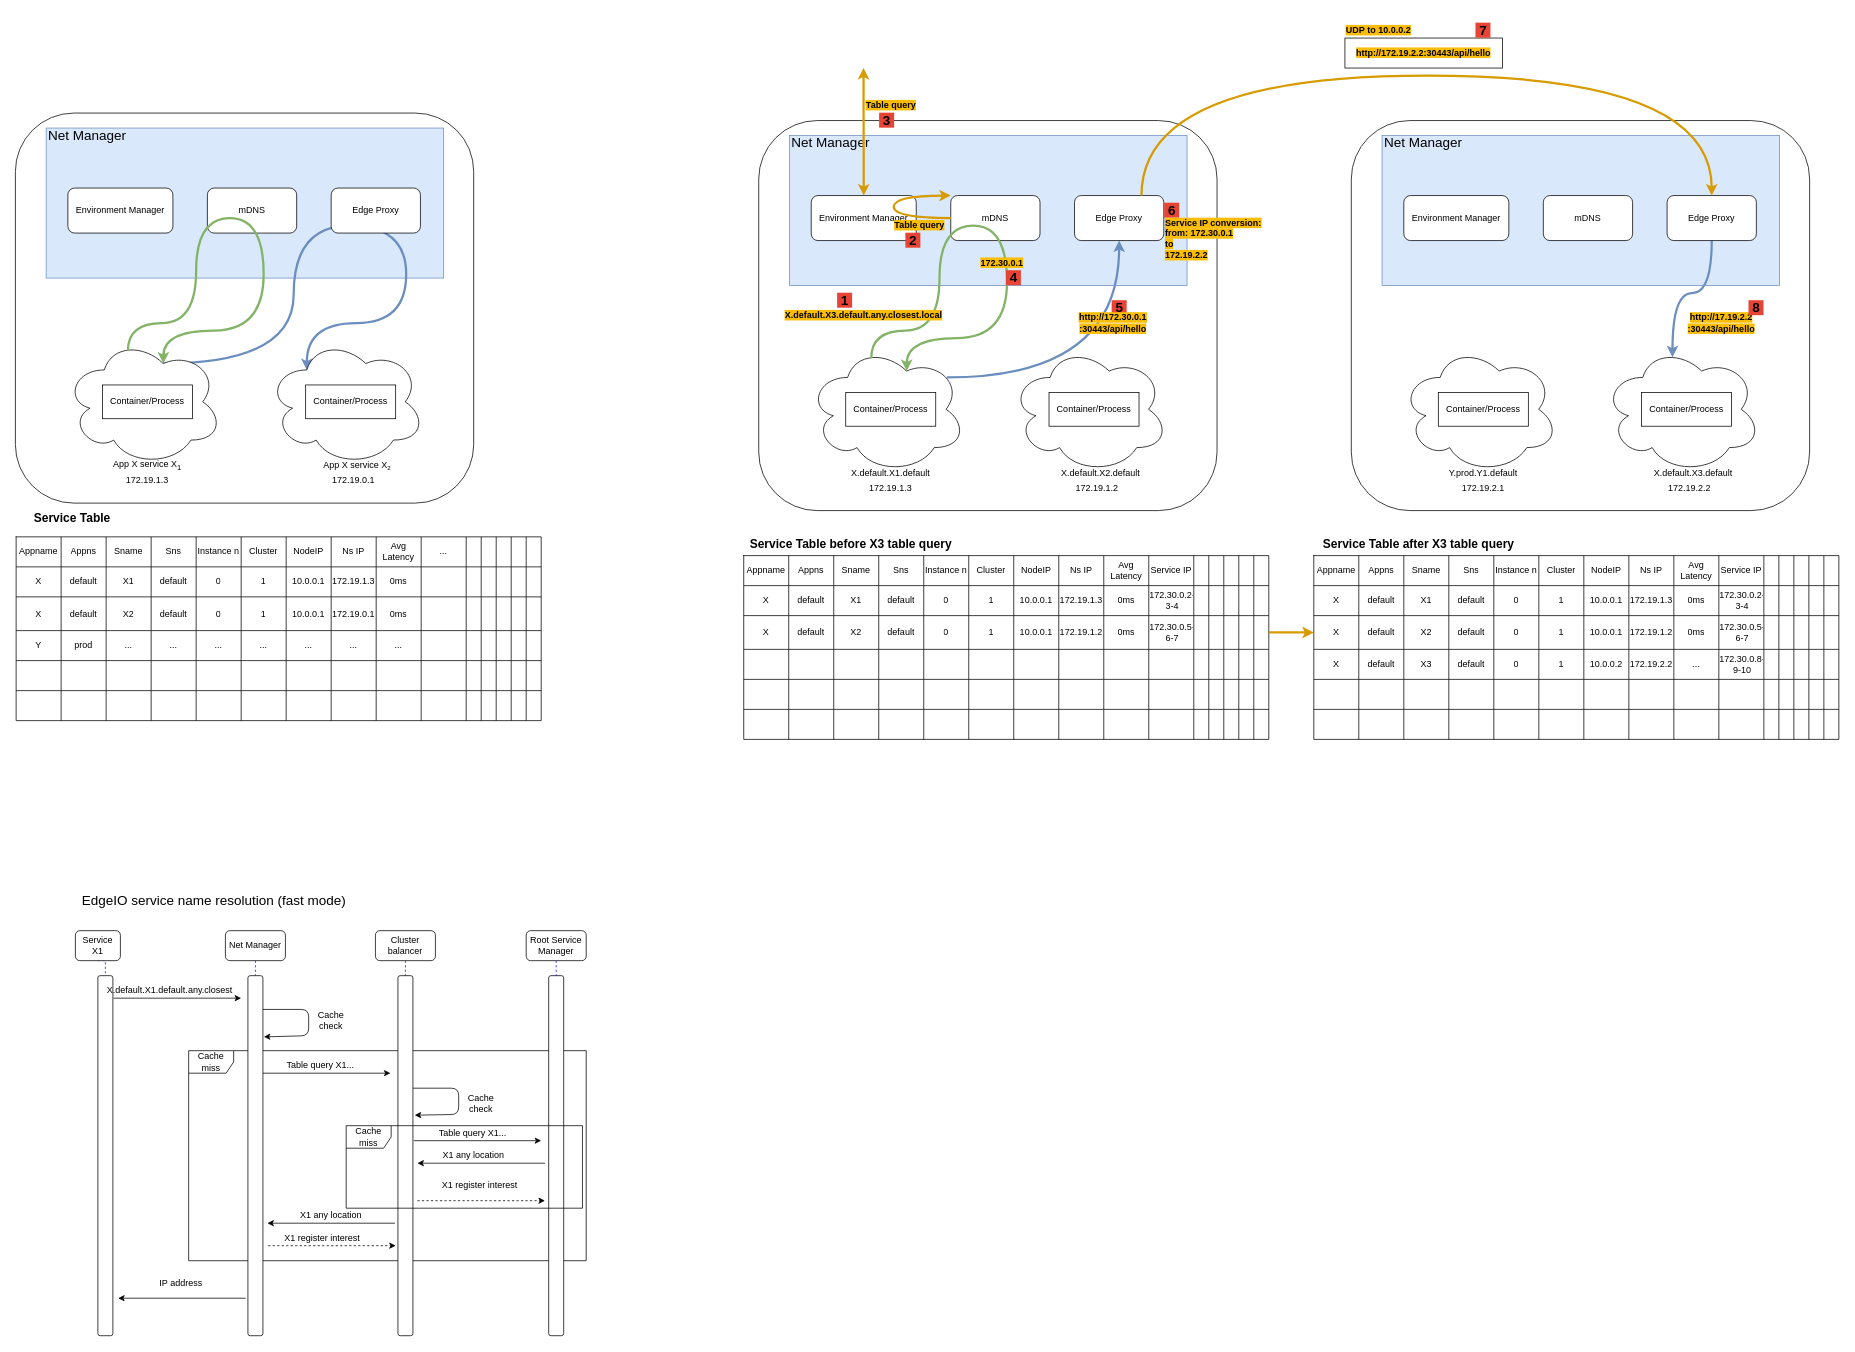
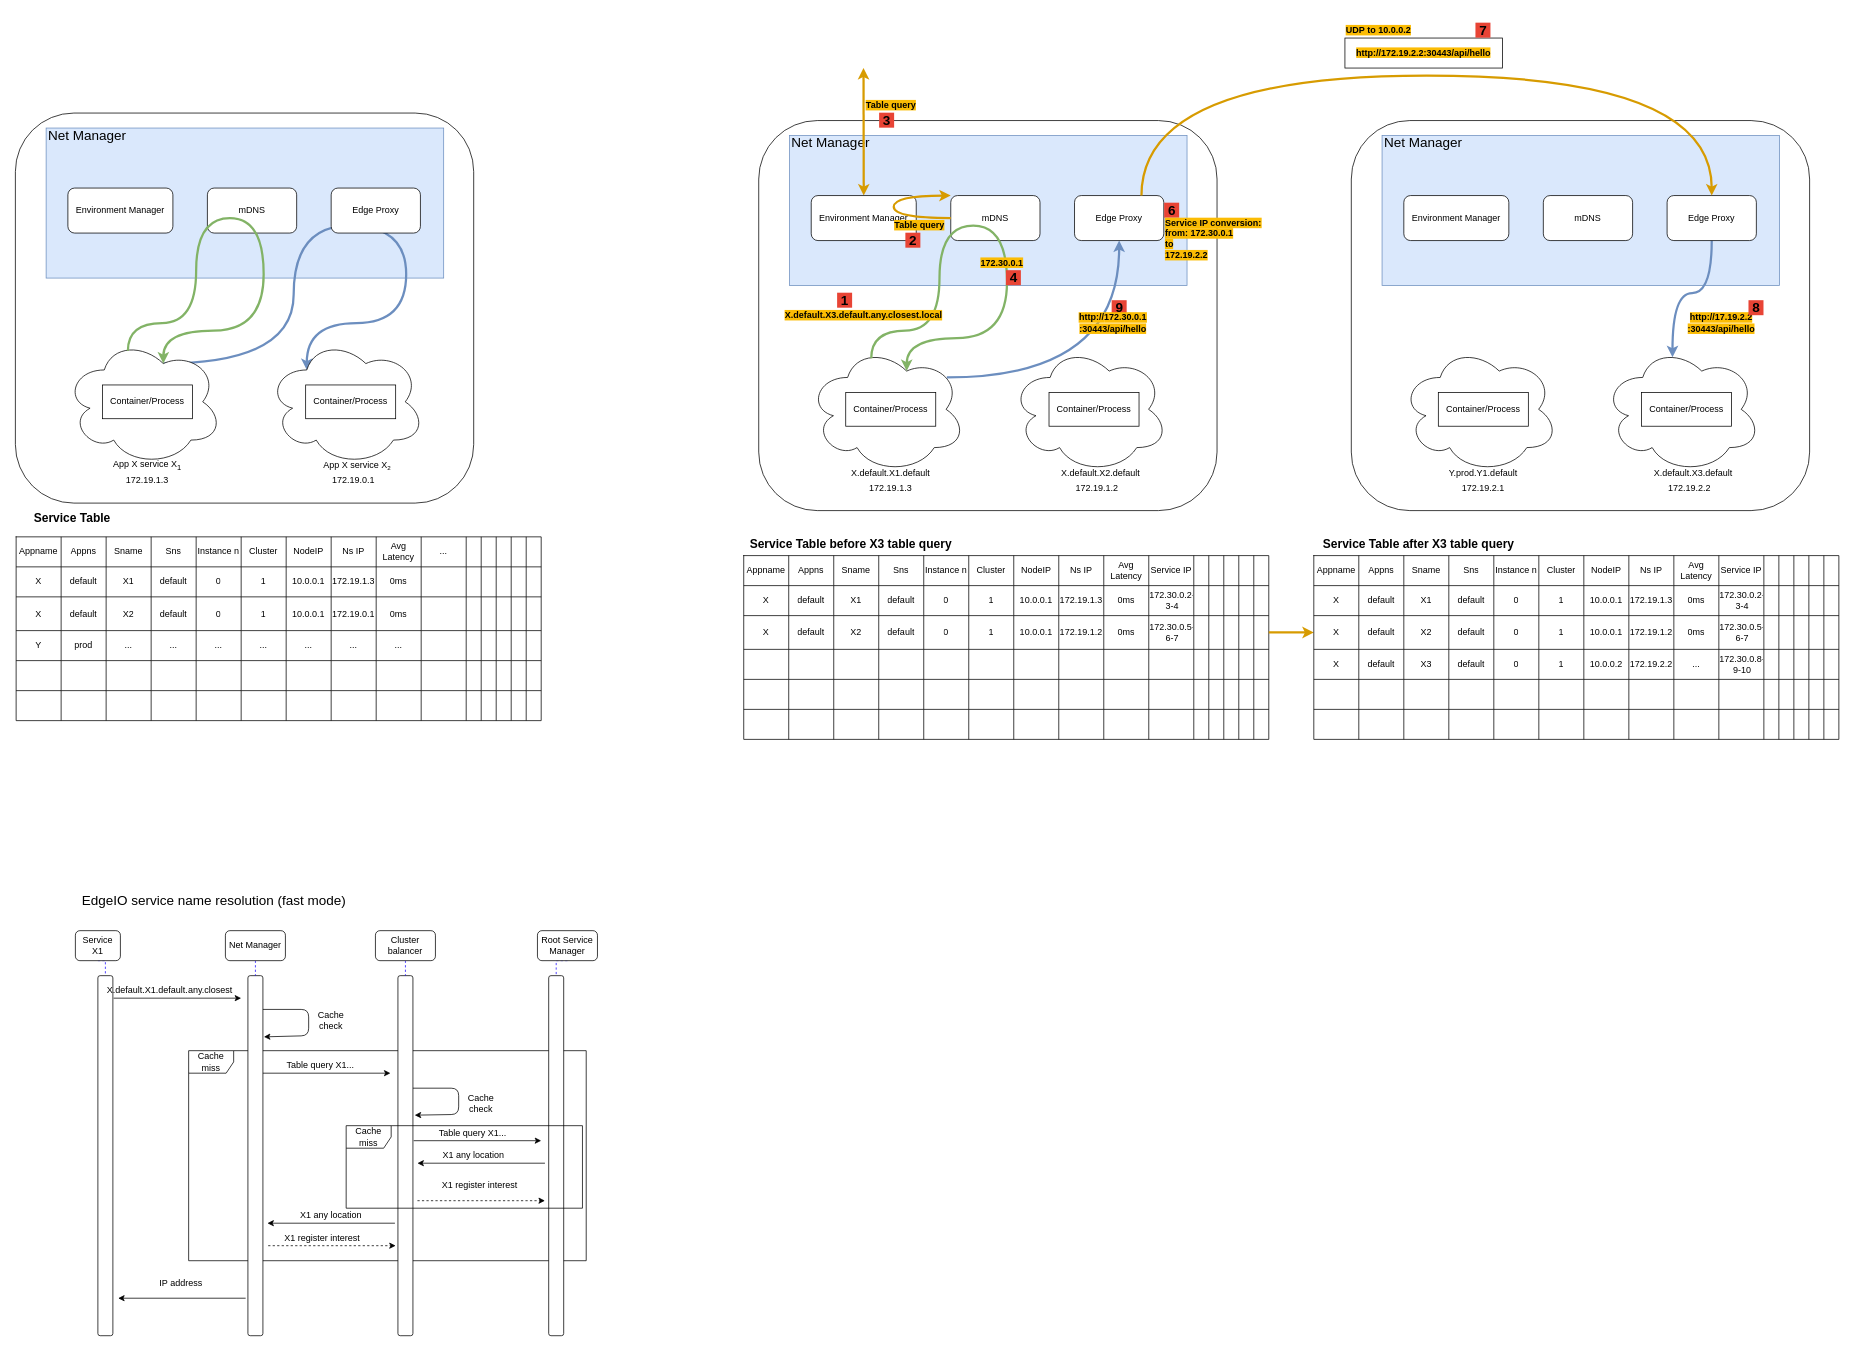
- <mxCell id="273" value="&lt;b&gt;&lt;font style=&quot;font-size: 18px ; background-color: rgb(232 , 68 , 53)&quot;&gt;&amp;nbsp;5&amp;nbsp;&lt;/font&gt;&lt;/b&gt;" style="text;html=1;strokeColor=none;fillColor=none;align=center;verticalAlign=middle;whiteSpace=wrap;rounded=0;" parent="1" vertex="1"><mxGeometry x="1471.5" y="390" width="40" height="40" as="geometry" /></mxCell>
+ <mxCell id="273" value="&lt;b&gt;&lt;font style=&quot;font-size: 18px ; background-color: rgb(232 , 68 , 53)&quot;&gt;&amp;nbsp;9&amp;nbsp;&lt;/font&gt;&lt;/b&gt;" style="text;html=1;strokeColor=none;fillColor=none;align=center;verticalAlign=middle;whiteSpace=wrap;rounded=0;" parent="1" vertex="1"><mxGeometry x="1471.5" y="390" width="40" height="40" as="geometry" /></mxCell>
- <mxCell id="26" value="Root Service Manager" style="rounded=1;whiteSpace=wrap;html=1;" parent="1" vertex="1"><mxGeometry x="701" y="1240" width="80" height="40" as="geometry" /></mxCell>
+ <mxCell id="26" value="Root Service Manager" style="rounded=1;whiteSpace=wrap;html=1;" parent="1" vertex="1"><mxGeometry x="716" y="1240" width="80" height="40" as="geometry" /></mxCell>
